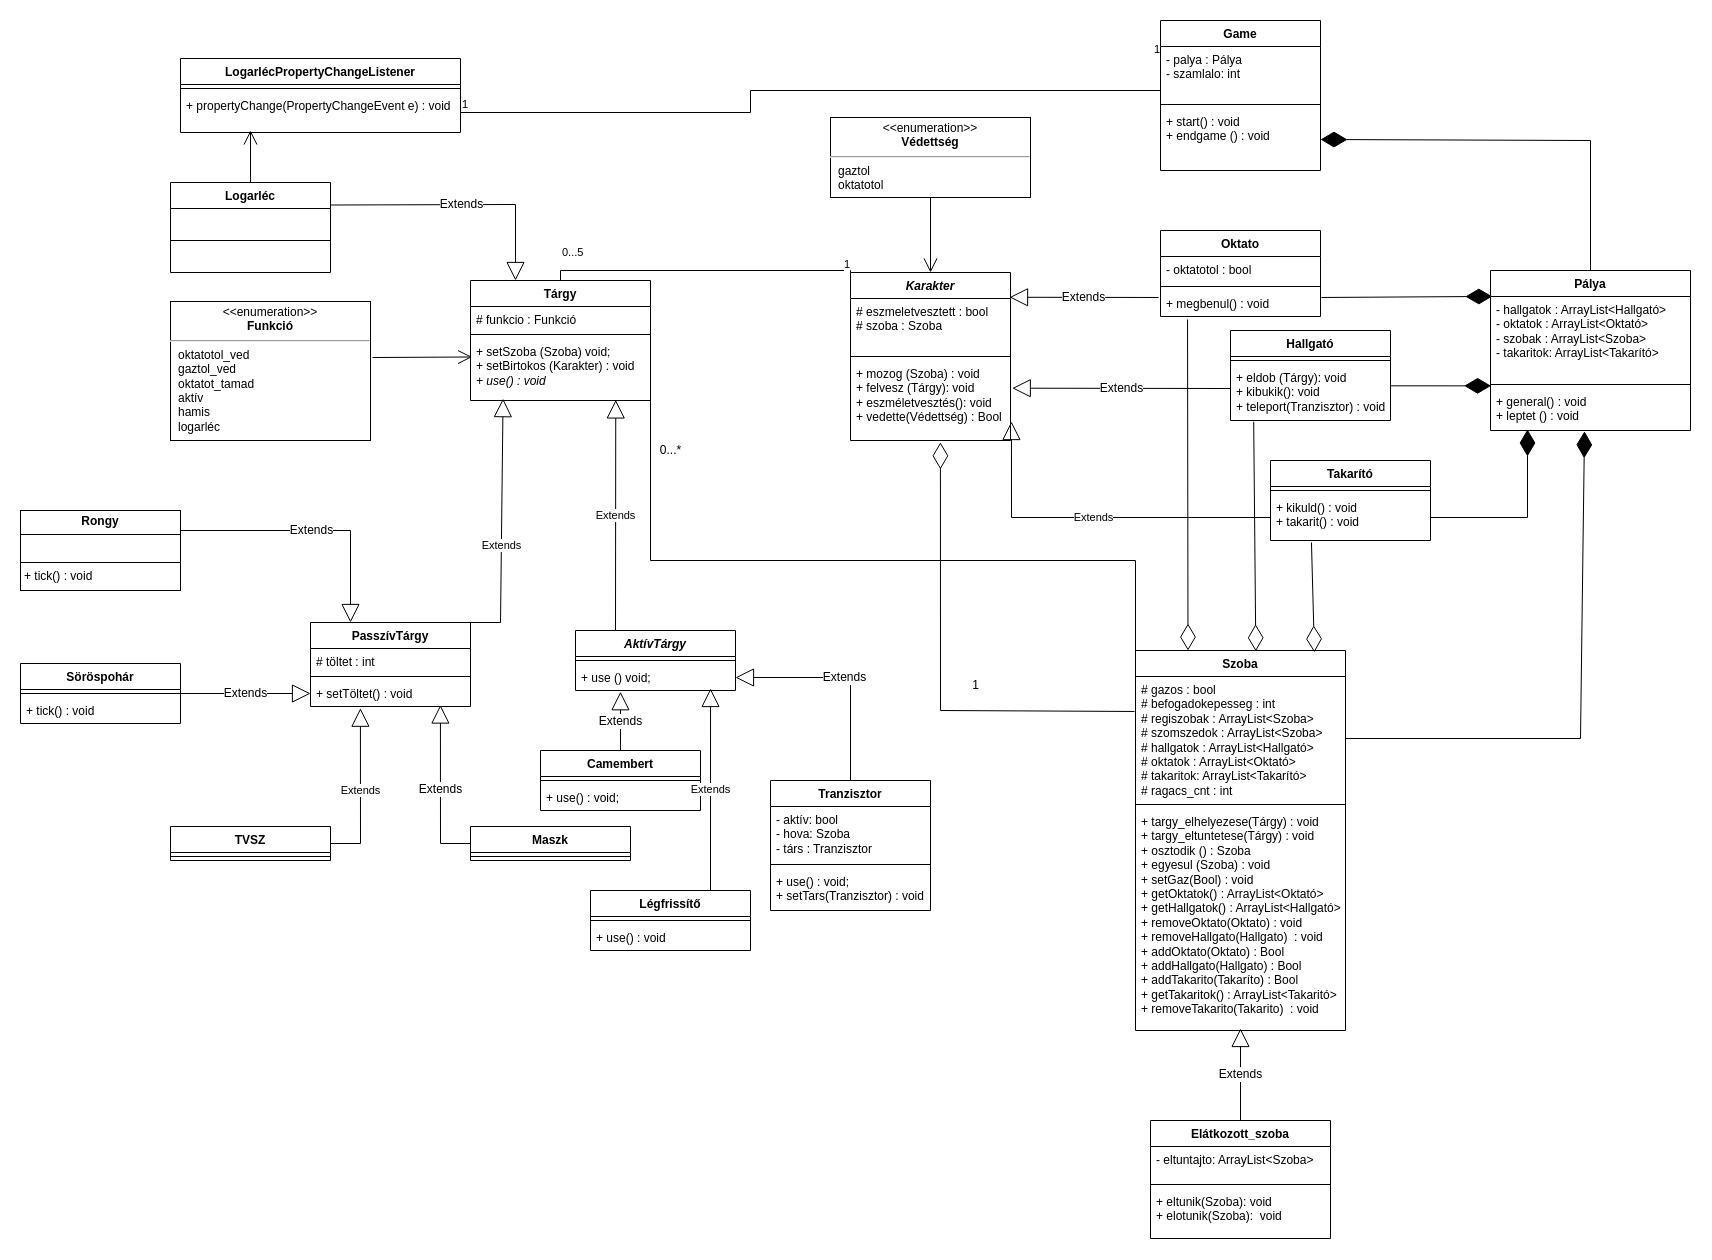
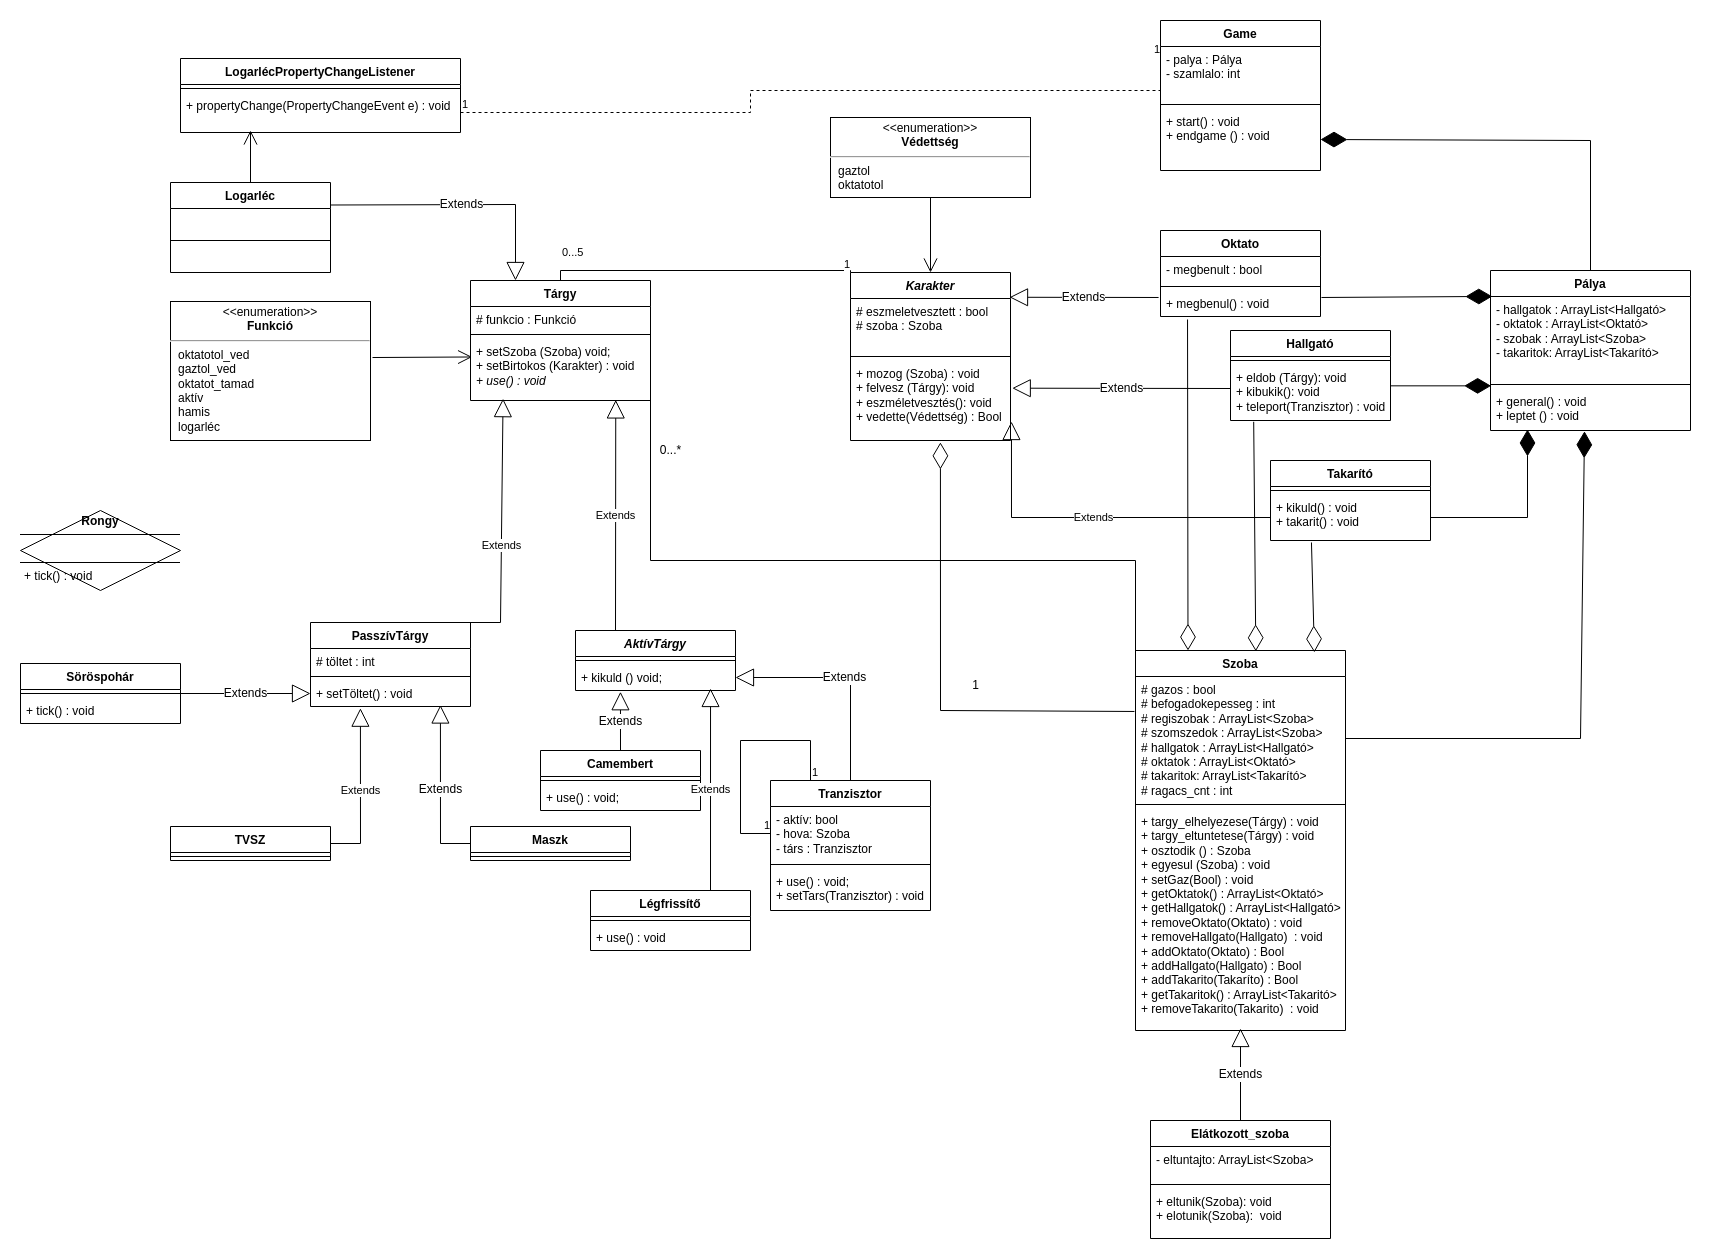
- <mxCell id="68" value="" style="endArrow=none;html=1;edgeStyle=orthogonalEdgeStyle;rounded=0;exitX=1;exitY=0.5;exitDx=0;exitDy=0;entryX=0;entryY=0.206;entryDx=0;entryDy=0;entryPerimeter=0;" parent="1" source="66" target="49" edge="1"><mxGeometry relative="1" as="geometry"><mxPoint x="610" y="309" as="sourcePoint" /><mxPoint x="1140" y="77" as="targetPoint" /><Array as="points"><mxPoint x="750" y="112" /><mxPoint x="750" y="90" /><mxPoint x="1160" y="90" /></Array></mxGeometry></mxCell>
+ <mxCell id="68" value="" style="endArrow=none;html=1;edgeStyle=orthogonalEdgeStyle;rounded=0;exitX=1;exitY=0.5;exitDx=0;exitDy=0;entryX=0;entryY=0.206;entryDx=0;entryDy=0;entryPerimeter=0;dashed=1;" parent="1" source="66" target="49" edge="1"><mxGeometry relative="1" as="geometry"><mxPoint x="610" y="309" as="sourcePoint" /><mxPoint x="1140" y="77" as="targetPoint" /><Array as="points"><mxPoint x="750" y="112" /><mxPoint x="750" y="90" /><mxPoint x="1160" y="90" /></Array></mxGeometry></mxCell>
- <mxCell id="93" value="- oktatotol : bool" style="text;strokeColor=none;fillColor=none;align=left;verticalAlign=top;spacingLeft=4;spacingRight=4;overflow=hidden;rotatable=0;points=[[0,0.5],[1,0.5]];portConstraint=eastwest;whiteSpace=wrap;html=1;" parent="92" vertex="1"><mxGeometry y="26" width="160" height="26" as="geometry" /></mxCell>
+ <mxCell id="93" value="- megbenult : bool" style="text;strokeColor=none;fillColor=none;align=left;verticalAlign=top;spacingLeft=4;spacingRight=4;overflow=hidden;rotatable=0;points=[[0,0.5],[1,0.5]];portConstraint=eastwest;whiteSpace=wrap;html=1;" parent="92" vertex="1"><mxGeometry y="26" width="160" height="26" as="geometry" /></mxCell>
- <mxCell id="27" value="Extends" style="endArrow=block;endSize=16;endFill=0;html=1;rounded=0;fontSize=12;exitX=1;exitY=0.25;exitDx=0;exitDy=0;entryX=0.25;entryY=0;entryDx=0;entryDy=0;" parent="1" source="87" target="74" edge="1"><mxGeometry width="160" relative="1" as="geometry"><mxPoint x="100" y="709" as="sourcePoint" /><mxPoint x="350" y="580" as="targetPoint" /><Array as="points"><mxPoint x="350" y="530" /></Array></mxGeometry></mxCell>
- <mxCell id="87" value="&lt;p style=&quot;margin:0px;margin-top:4px;text-align:center;&quot;&gt;&lt;b&gt;Rongy&lt;/b&gt;&lt;/p&gt;&lt;hr size=&quot;1&quot; style=&quot;border-style:solid;&quot;&gt;&lt;p style=&quot;margin:0px;margin-left:4px;&quot;&gt;&lt;br&gt;&lt;/p&gt;&lt;hr size=&quot;1&quot; style=&quot;border-style:solid;&quot;&gt;&lt;p style=&quot;margin:0px;margin-left:4px;&quot;&gt;+ tick() : void&lt;br&gt;&lt;/p&gt;" style="verticalAlign=top;align=left;overflow=fill;html=1;whiteSpace=wrap;" parent="1" vertex="1"><mxGeometry x="20" y="510" width="160" height="80" as="geometry" /></mxCell>
+ <mxCell id="87" value="&lt;p style=&quot;margin:0px;margin-top:4px;text-align:center;&quot;&gt;&lt;b&gt;Rongy&lt;/b&gt;&lt;/p&gt;&lt;hr size=&quot;1&quot; style=&quot;border-style:solid;&quot;&gt;&lt;p style=&quot;margin:0px;margin-left:4px;&quot;&gt;&lt;br&gt;&lt;/p&gt;&lt;hr size=&quot;1&quot; style=&quot;border-style:solid;&quot;&gt;&lt;p style=&quot;margin:0px;margin-left:4px;&quot;&gt;+ tick() : void&lt;br&gt;&lt;/p&gt;" style="rhombus;verticalAlign=top;align=left;overflow=fill;html=1;whiteSpace=wrap;" parent="1" vertex="1"><mxGeometry x="20" y="510" width="160" height="80" as="geometry" /></mxCell>
- <mxCell id="73" value="&lt;div&gt;+ use () void;&lt;br&gt;&lt;/div&gt;" style="text;strokeColor=none;fillColor=none;align=left;verticalAlign=top;spacingLeft=4;spacingRight=4;overflow=hidden;rotatable=0;points=[[0,0.5],[1,0.5]];portConstraint=eastwest;whiteSpace=wrap;html=1;" parent="71" vertex="1"><mxGeometry y="34" width="160" height="26" as="geometry" /></mxCell>
+ <mxCell id="73" value="&lt;div&gt;+ kikuld () void;&lt;br&gt;&lt;/div&gt;" style="text;strokeColor=none;fillColor=none;align=left;verticalAlign=top;spacingLeft=4;spacingRight=4;overflow=hidden;rotatable=0;points=[[0,0.5],[1,0.5]];portConstraint=eastwest;whiteSpace=wrap;html=1;" parent="71" vertex="1"><mxGeometry y="34" width="160" height="26" as="geometry" /></mxCell>
+ <mxCell id="18" value="" style="endArrow=none;html=1;edgeStyle=orthogonalEdgeStyle;rounded=0;exitX=0.25;exitY=0;exitDx=0;exitDy=0;entryX=0;entryY=0.5;entryDx=0;entryDy=0;" parent="14" source="14" target="15" edge="1"><mxGeometry relative="1" as="geometry"><mxPoint x="20" y="-230" as="sourcePoint" /><mxPoint x="180" y="-230" as="targetPoint" /><Array as="points"><mxPoint x="40" y="-40" /><mxPoint x="-30" y="-40" /><mxPoint x="-30" y="53" /></Array></mxGeometry></mxCell>
+ <mxCell id="19" value="1" style="edgeLabel;resizable=0;html=1;align=left;verticalAlign=bottom;" parent="18" connectable="0" vertex="1"><mxGeometry x="-1" relative="1" as="geometry" /></mxCell>
+ <mxCell id="20" value="1" style="edgeLabel;resizable=0;html=1;align=right;verticalAlign=bottom;" parent="18" connectable="0" vertex="1"><mxGeometry x="1" relative="1" as="geometry" /></mxCell>
